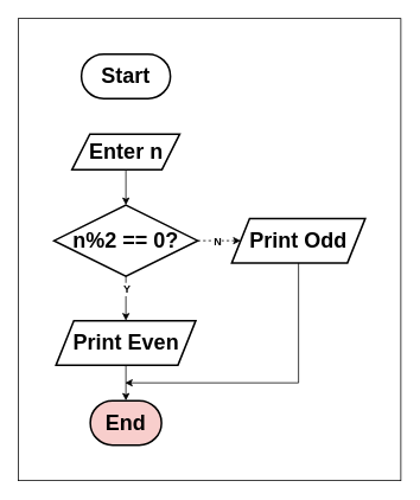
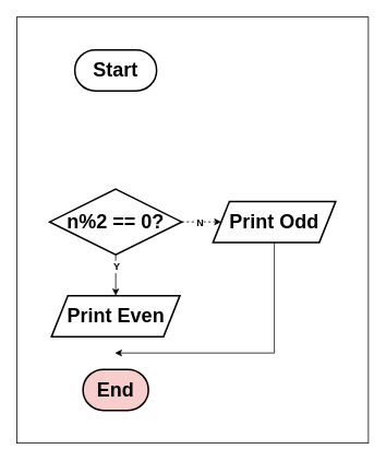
- <mxCell id="5" value="&lt;b&gt;&lt;font style=&quot;font-size: 24px;&quot;&gt;&lt;font style=&quot;&quot;&gt;En&lt;/font&gt;ter n&lt;/font&gt;&lt;/b&gt;" style="shape=parallelogram;perimeter=parallelogramPerimeter;whiteSpace=wrap;html=1;fixedSize=1;align=center;strokeWidth=2;" parent="1" vertex="1"><mxGeometry x="80.5" y="150" width="121" height="40" as="geometry" /></mxCell>
- <mxCell id="4" style="edgeStyle=orthogonalEdgeStyle;rounded=0;orthogonalLoop=1;jettySize=auto;html=1;exitX=0.5;exitY=1;exitDx=0;exitDy=0;entryX=0.5;entryY=0;entryDx=0;entryDy=0;" parent="1" source="5" target="13" edge="1"><mxGeometry relative="1" as="geometry" /></mxCell>
- <mxCell id="8" style="edgeStyle=orthogonalEdgeStyle;rounded=0;orthogonalLoop=1;jettySize=auto;html=1;exitX=0.5;exitY=1;exitDx=0;exitDy=0;entryX=0.5;entryY=0;entryDx=0;entryDy=0;" parent="1" source="9" target="10" edge="1"><mxGeometry relative="1" as="geometry" /></mxCell>
